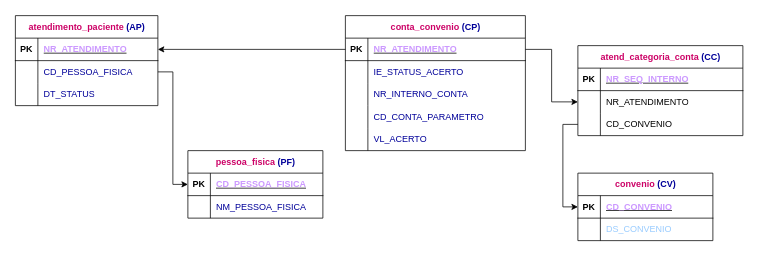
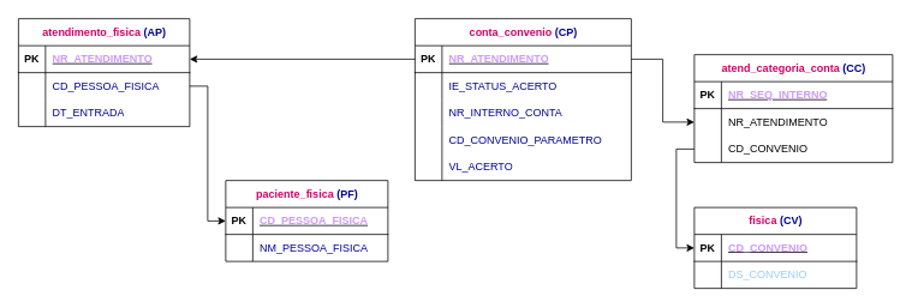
- <mxCell id="18" value="&lt;font color=&quot;#cc0066&quot;&gt;atendimento_paciente &lt;/font&gt;&lt;font color=&quot;#000099&quot;&gt;(AP)&lt;/font&gt;" style="shape=table;startSize=30;container=1;collapsible=1;childLayout=tableLayout;fixedRows=1;rowLines=0;fontStyle=1;align=center;resizeLast=1;html=1;" vertex="1" parent="1"><mxGeometry x="20" y="20" width="190" height="120" as="geometry" /></mxCell>
+ <mxCell id="18" value="&lt;font color=&quot;#cc0066&quot;&gt;atendimento_fisica &lt;/font&gt;&lt;font color=&quot;#000099&quot;&gt;(AP)&lt;/font&gt;" style="shape=table;startSize=30;container=1;collapsible=1;childLayout=tableLayout;fixedRows=1;rowLines=0;fontStyle=1;align=center;resizeLast=1;html=1;" vertex="1" parent="1"><mxGeometry x="20" y="20" width="190" height="120" as="geometry" /></mxCell>
- <mxCell id="27" value="&lt;font color=&quot;#000099&quot;&gt;DT_STATUS&lt;/font&gt;" style="shape=partialRectangle;connectable=0;fillColor=none;top=0;left=0;bottom=0;right=0;align=left;spacingLeft=6;overflow=hidden;whiteSpace=wrap;html=1;" vertex="1" parent="25"><mxGeometry x="30" width="160" height="30" as="geometry"><mxRectangle width="160" height="30" as="alternateBounds" /></mxGeometry></mxCell>
+ <mxCell id="27" value="&lt;font color=&quot;#000099&quot;&gt;DT_ENTRADA&lt;/font&gt;" style="shape=partialRectangle;connectable=0;fillColor=none;top=0;left=0;bottom=0;right=0;align=left;spacingLeft=6;overflow=hidden;whiteSpace=wrap;html=1;" vertex="1" parent="25"><mxGeometry x="30" width="160" height="30" as="geometry"><mxRectangle width="160" height="30" as="alternateBounds" /></mxGeometry></mxCell>
- <mxCell id="14" value="&lt;font color=&quot;#000099&quot;&gt;CD_CONTA_PARAMETRO&lt;/font&gt;" style="shape=partialRectangle;connectable=0;fillColor=none;top=0;left=0;bottom=0;right=0;align=left;spacingLeft=6;overflow=hidden;whiteSpace=wrap;html=1;" vertex="1" parent="12"><mxGeometry x="30" width="210" height="30" as="geometry"><mxRectangle width="210" height="30" as="alternateBounds" /></mxGeometry></mxCell>
+ <mxCell id="14" value="&lt;font color=&quot;#000099&quot;&gt;CD_CONVENIO_PARAMETRO&lt;/font&gt;" style="shape=partialRectangle;connectable=0;fillColor=none;top=0;left=0;bottom=0;right=0;align=left;spacingLeft=6;overflow=hidden;whiteSpace=wrap;html=1;" vertex="1" parent="12"><mxGeometry x="30" width="210" height="30" as="geometry"><mxRectangle width="210" height="30" as="alternateBounds" /></mxGeometry></mxCell>
- <mxCell id="28" value="&lt;font color=&quot;#cc0066&quot;&gt;pessoa_fisica &lt;/font&gt;&lt;font color=&quot;#000099&quot;&gt;(PF)&lt;/font&gt;" style="shape=table;startSize=30;container=1;collapsible=1;childLayout=tableLayout;fixedRows=1;rowLines=0;fontStyle=1;align=center;resizeLast=1;html=1;" vertex="1" parent="1"><mxGeometry x="250" y="200" width="180" height="90" as="geometry" /></mxCell>
+ <mxCell id="28" value="&lt;font color=&quot;#cc0066&quot;&gt;paciente_fisica &lt;/font&gt;&lt;font color=&quot;#000099&quot;&gt;(PF)&lt;/font&gt;" style="shape=table;startSize=30;container=1;collapsible=1;childLayout=tableLayout;fixedRows=1;rowLines=0;fontStyle=1;align=center;resizeLast=1;html=1;" vertex="1" parent="1"><mxGeometry x="250" y="200" width="180" height="90" as="geometry" /></mxCell>
- <mxCell id="48" value="&lt;font color=&quot;#cc0066&quot;&gt;convenio &lt;/font&gt;&lt;font color=&quot;#000099&quot;&gt;(CV)&lt;/font&gt;" style="shape=table;startSize=30;container=1;collapsible=1;childLayout=tableLayout;fixedRows=1;rowLines=0;fontStyle=1;align=center;resizeLast=1;html=1;" vertex="1" parent="1"><mxGeometry x="770" y="230" width="180" height="90" as="geometry" /></mxCell>
+ <mxCell id="48" value="&lt;font color=&quot;#cc0066&quot;&gt;fisica &lt;/font&gt;&lt;font color=&quot;#000099&quot;&gt;(CV)&lt;/font&gt;" style="shape=table;startSize=30;container=1;collapsible=1;childLayout=tableLayout;fixedRows=1;rowLines=0;fontStyle=1;align=center;resizeLast=1;html=1;" vertex="1" parent="1"><mxGeometry x="770" y="230" width="180" height="90" as="geometry" /></mxCell>
